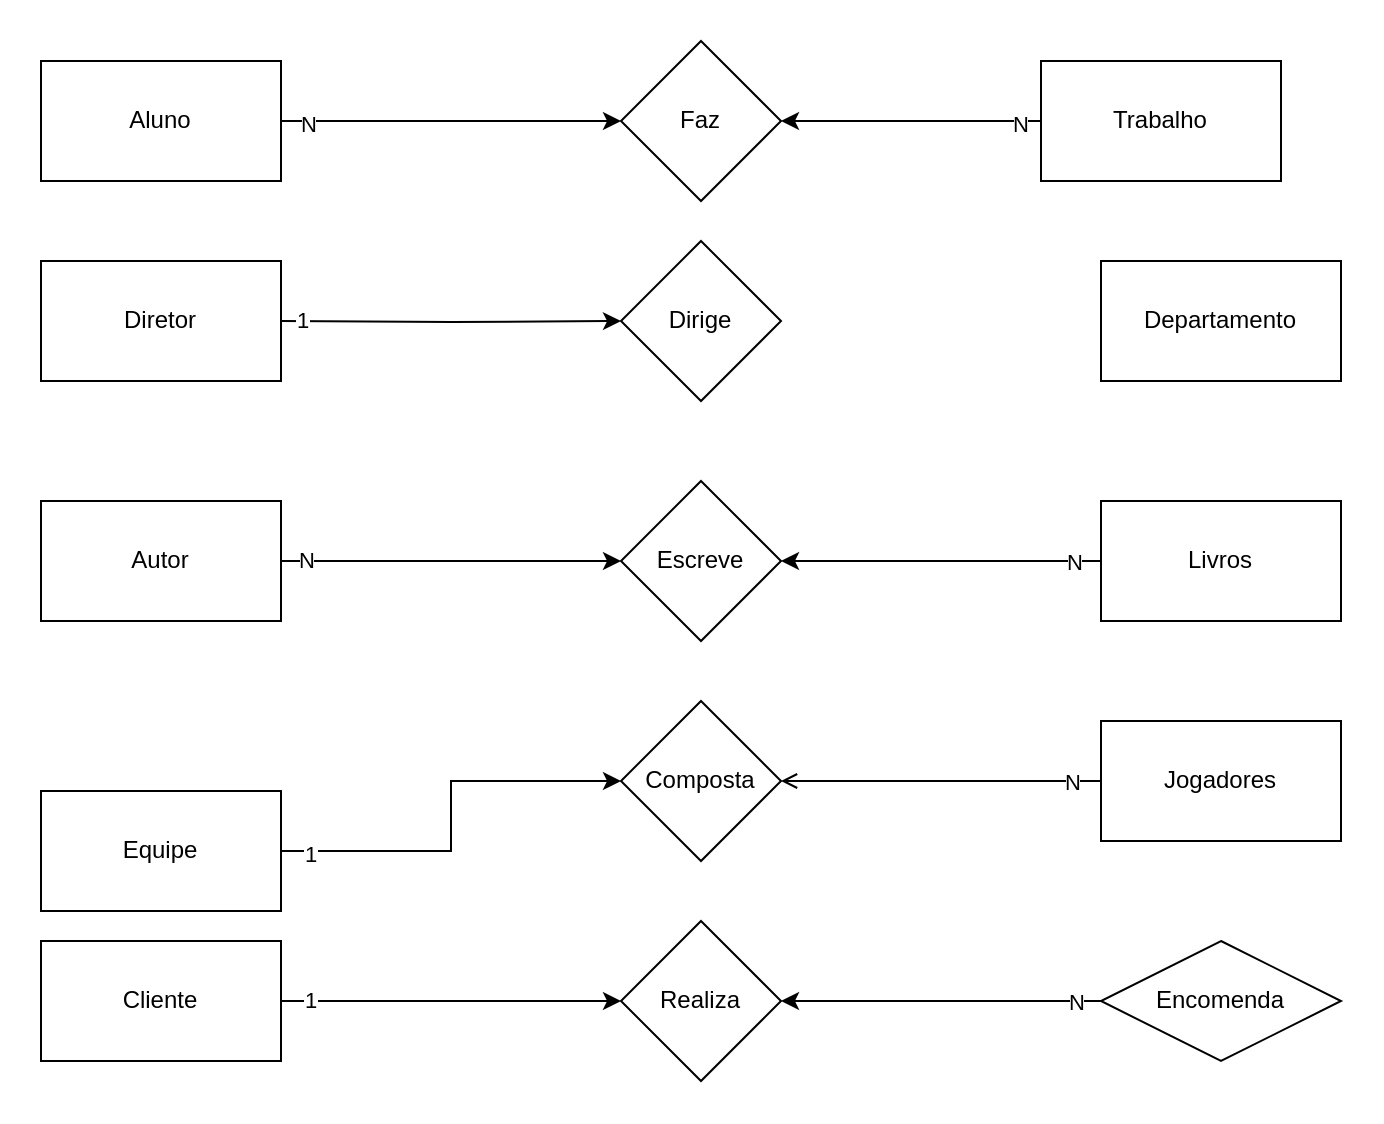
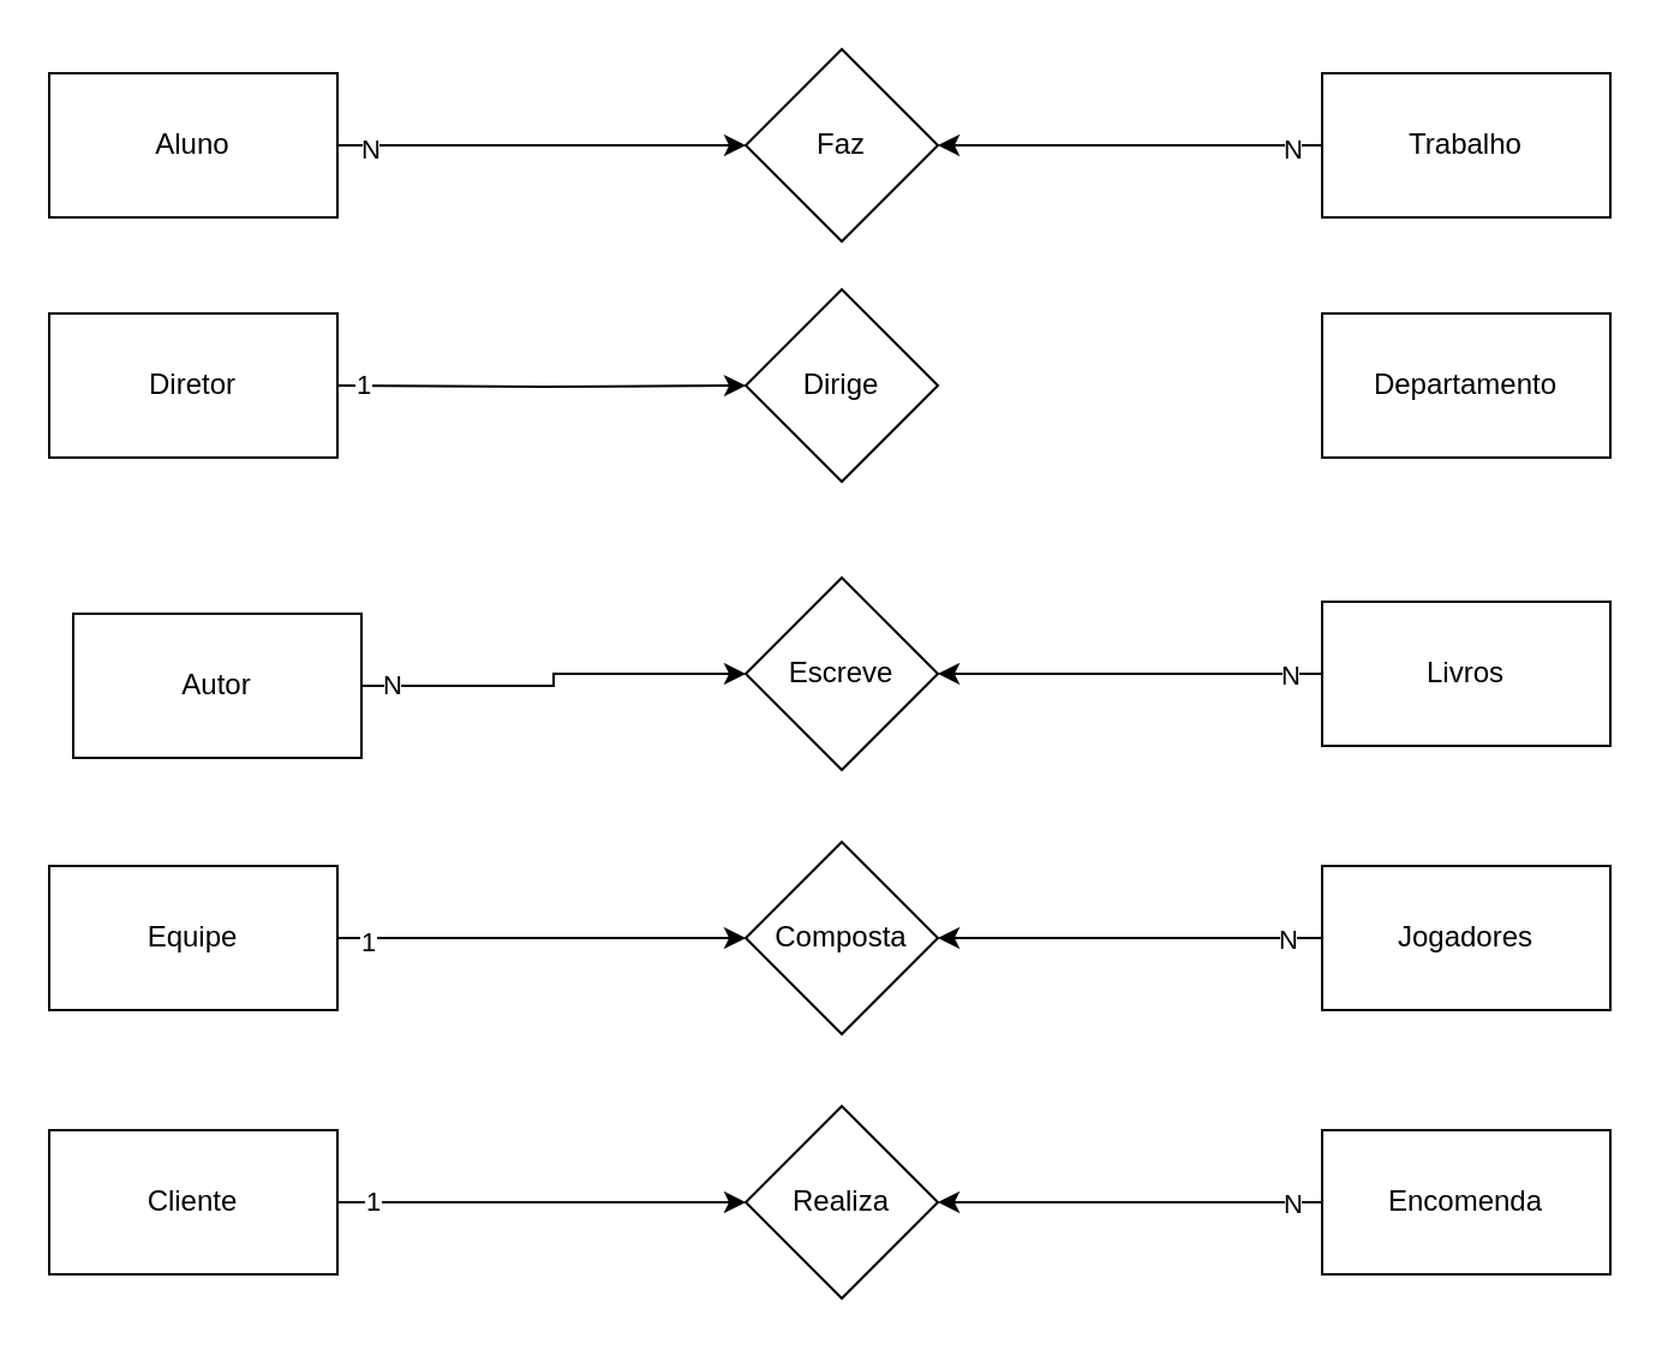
- <mxCell id="8" value="Trabalho" style="rounded=0;whiteSpace=wrap;html=1;" vertex="1" parent="1"><mxGeometry x="520" y="30" width="120" height="60" as="geometry" /></mxCell>
+ <mxCell id="8" value="Trabalho" style="rounded=0;whiteSpace=wrap;html=1;" vertex="1" parent="1"><mxGeometry x="550" y="30" width="120" height="60" as="geometry" /></mxCell>
- <mxCell id="14" value="Autor" style="rounded=0;whiteSpace=wrap;html=1;" vertex="1" parent="1"><mxGeometry x="20" y="250" width="120" height="60" as="geometry" /></mxCell>
+ <mxCell id="14" value="Autor" style="rounded=0;whiteSpace=wrap;html=1;" vertex="1" parent="1"><mxGeometry x="30" y="255" width="120" height="60" as="geometry" /></mxCell>
- <mxCell id="29" style="edgeStyle=orthogonalEdgeStyle;rounded=0;orthogonalLoop=1;jettySize=auto;html=1;entryX=1;entryY=0.5;entryDx=0;entryDy=0;endArrow=open;" edge="1" parent="1" source="31" target="23"><mxGeometry relative="1" as="geometry" /></mxCell>
+ <mxCell id="29" style="edgeStyle=orthogonalEdgeStyle;rounded=0;orthogonalLoop=1;jettySize=auto;html=1;entryX=1;entryY=0.5;entryDx=0;entryDy=0;" edge="1" parent="1" source="31" target="23"><mxGeometry relative="1" as="geometry" /></mxCell>
- <mxCell id="17" value="Equipe" style="rounded=0;whiteSpace=wrap;html=1;" vertex="1" parent="1"><mxGeometry x="20" y="395" width="120" height="60" as="geometry" /></mxCell>
+ <mxCell id="17" value="Equipe" style="rounded=0;whiteSpace=wrap;html=1;" vertex="1" parent="1"><mxGeometry x="20" y="360" width="120" height="60" as="geometry" /></mxCell>
- <mxCell id="34" value="Encomenda" style="rhombus;whiteSpace=wrap;html=1;" vertex="1" parent="1"><mxGeometry x="550" y="470" width="120" height="60" as="geometry" /></mxCell>
+ <mxCell id="34" value="Encomenda" style="rounded=0;whiteSpace=wrap;html=1;" vertex="1" parent="1"><mxGeometry x="550" y="470" width="120" height="60" as="geometry" /></mxCell>
